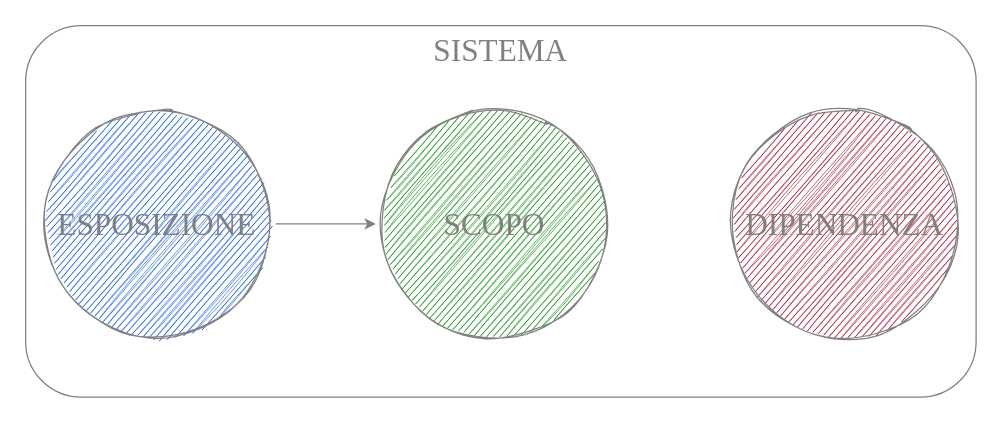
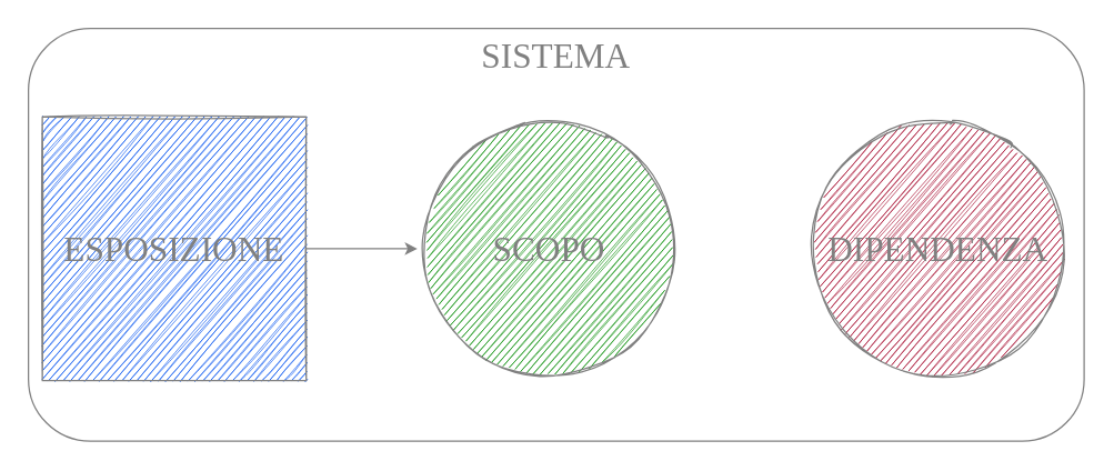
- <mxCell id="4" value="ESPOSIZIONE" style="ellipse;whiteSpace=wrap;html=1;aspect=fixed;sketch=1;fontFamily=Lucida Console;fontSize=25;fillColor=#0050ef;strokeColor=#808080;fontColor=#808080;fontStyle=0" parent="1" vertex="1"><mxGeometry x="30" y="83.5" width="190" height="190" as="geometry" /></mxCell>
+ <mxCell id="4" value="ESPOSIZIONE" style="whiteSpace=wrap;html=1;aspect=fixed;sketch=1;fontFamily=Lucida Console;fontSize=25;fillColor=#0050ef;strokeColor=#808080;fontColor=#808080;fontStyle=0;rounded=0;" parent="1" vertex="1"><mxGeometry x="30" y="83.5" width="190" height="190" as="geometry" /></mxCell>
